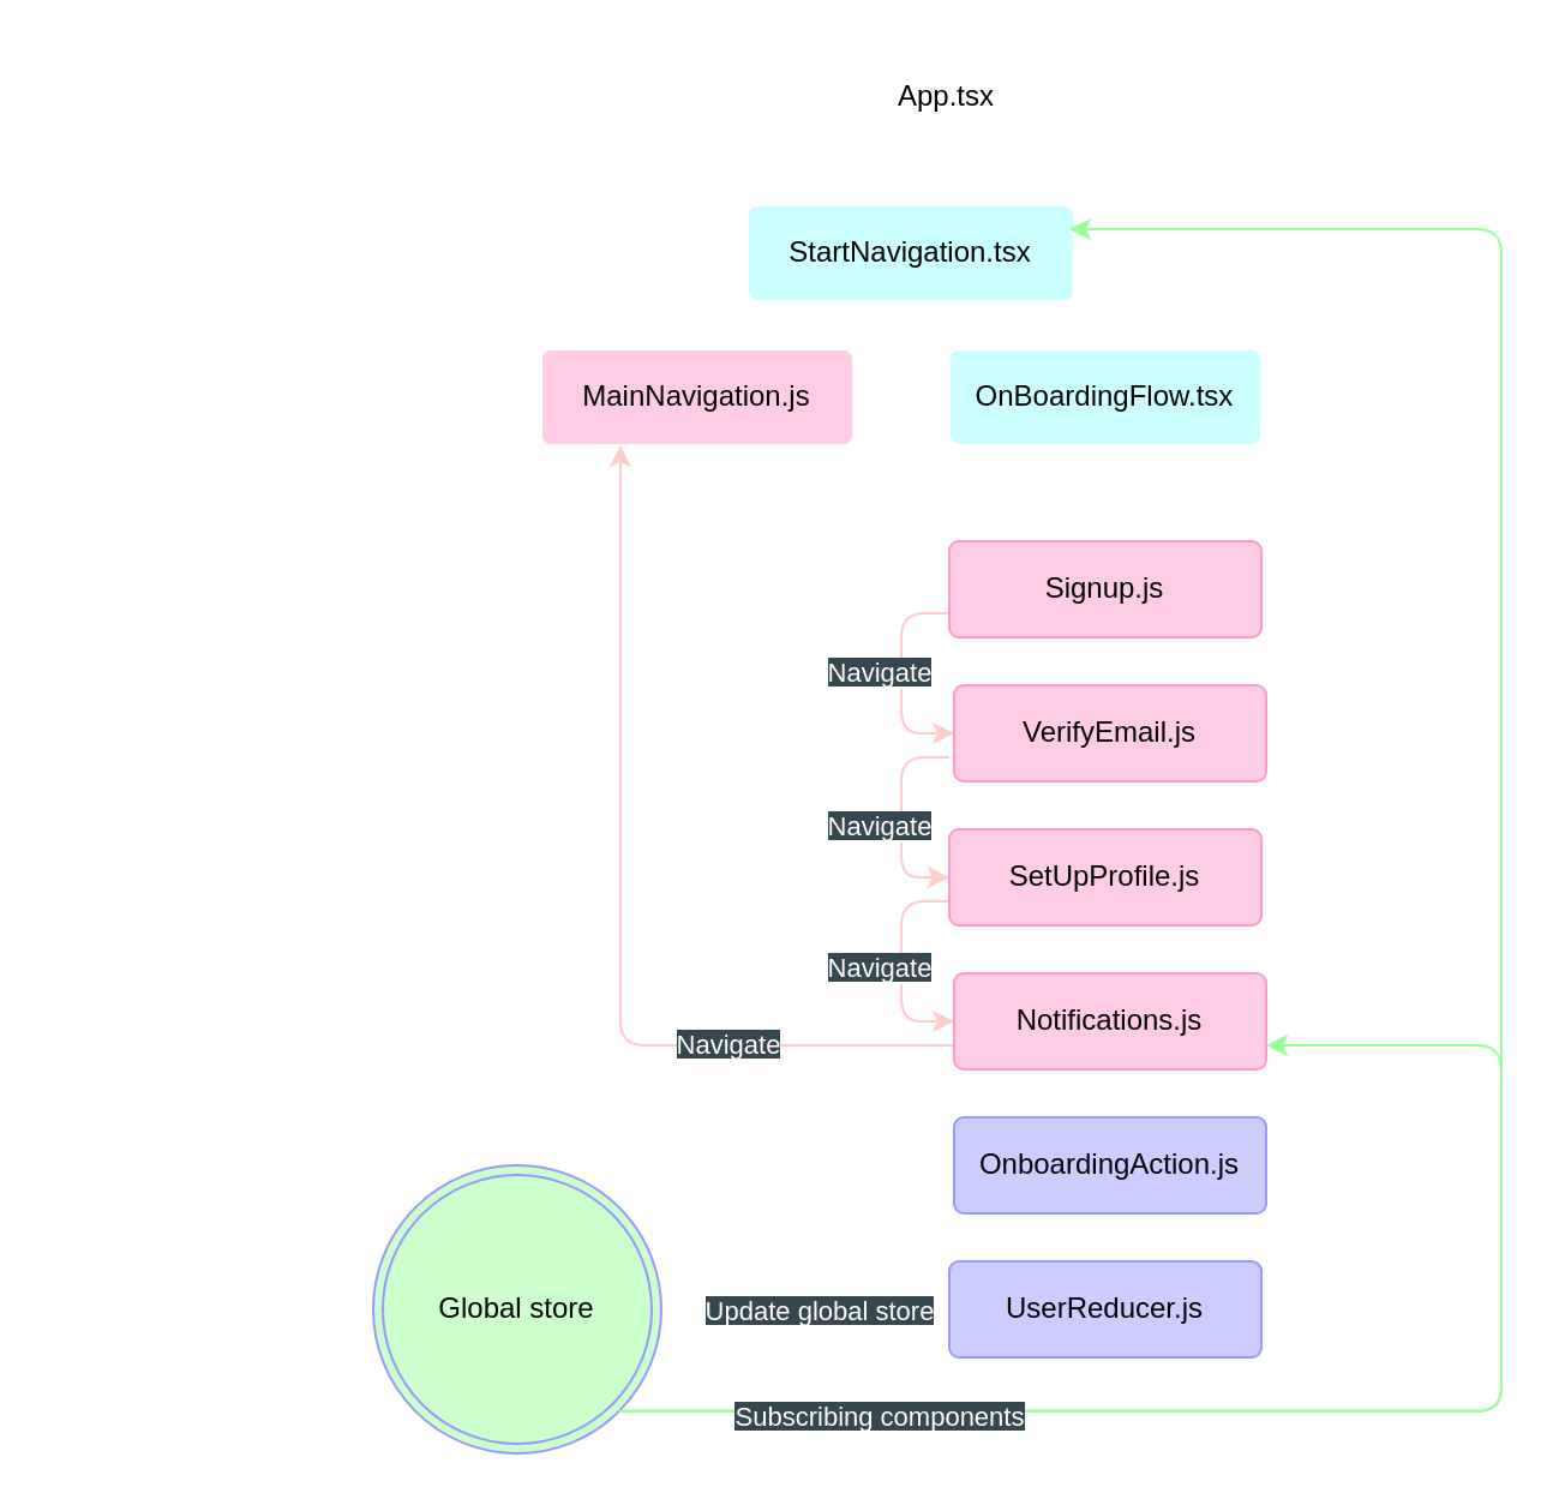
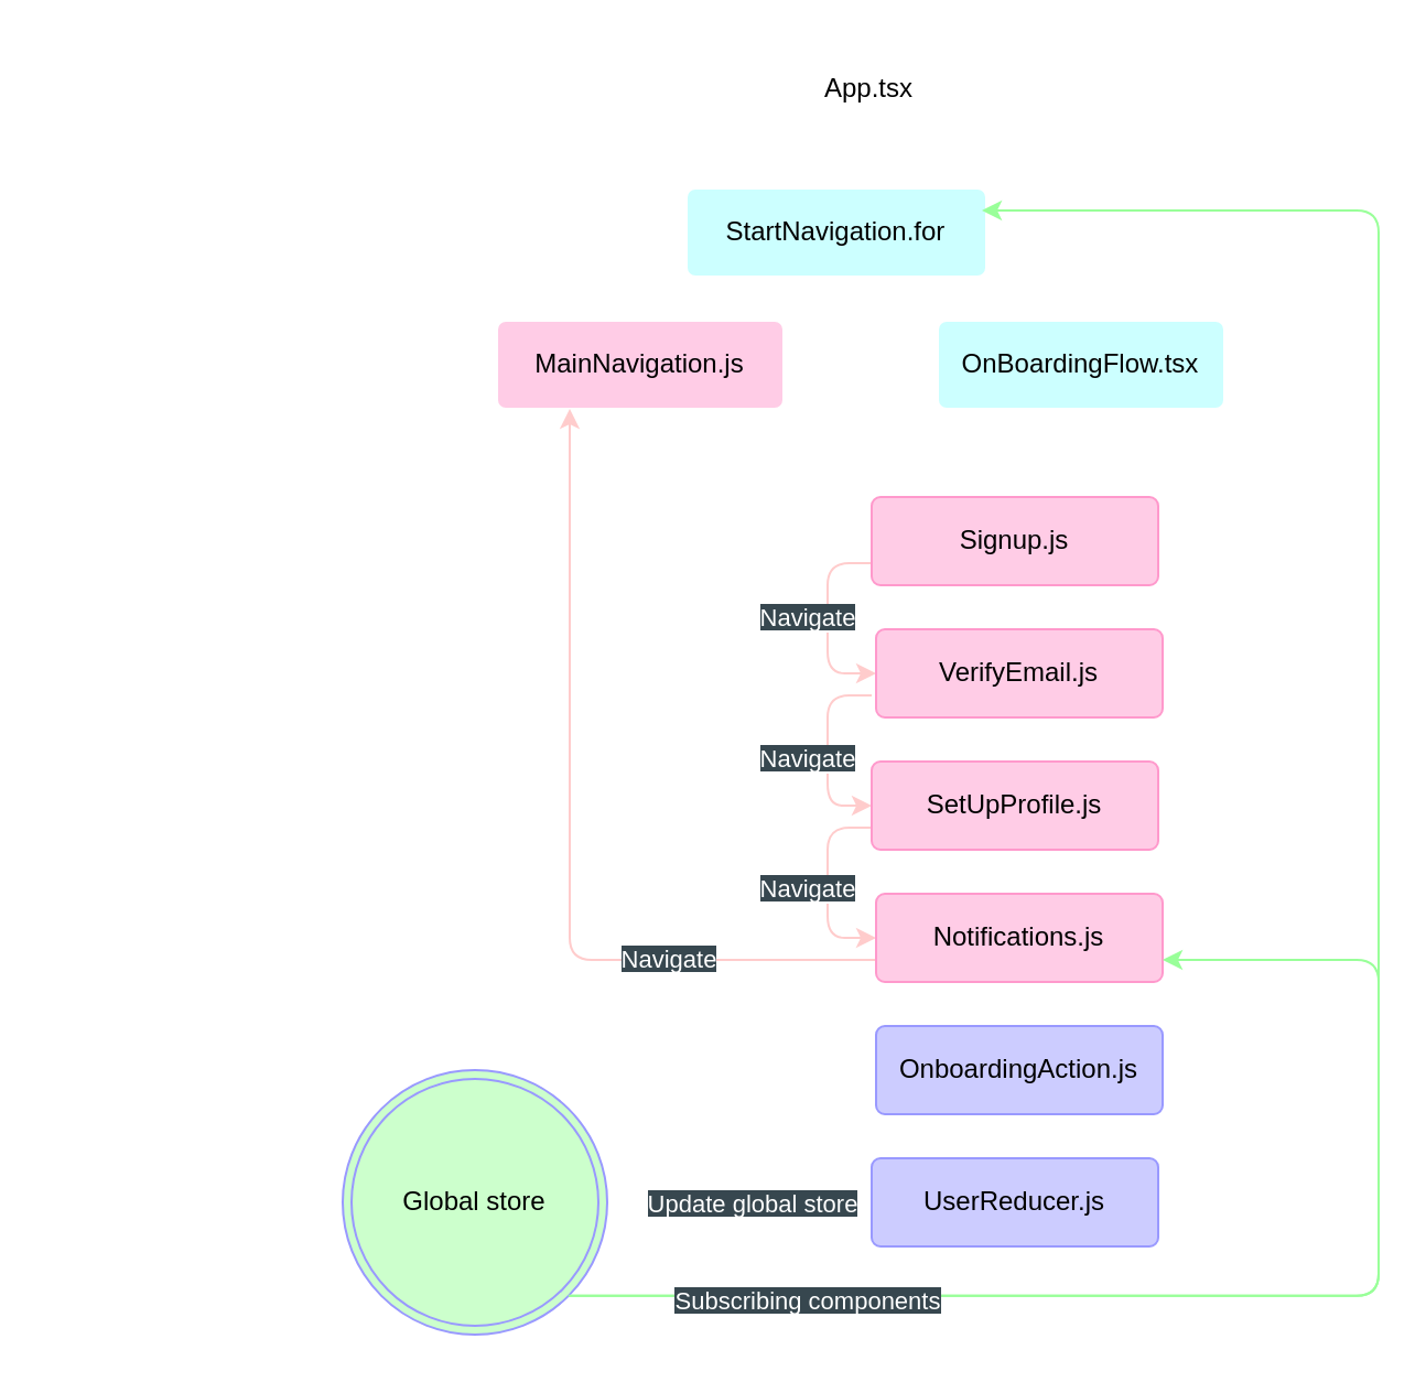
- <mxCell id="6" value="StartNavigation.tsx" style="rounded=1;arcSize=10;whiteSpace=wrap;html=1;align=center;strokeColor=#FFFFFF;fillColor=#CCFFFF;" parent="1" vertex="1"><mxGeometry x="311" y="85" width="136" height="40" as="geometry" /></mxCell>
+ <mxCell id="6" value="StartNavigation.for" style="rounded=1;arcSize=10;whiteSpace=wrap;html=1;align=center;strokeColor=#FFFFFF;fillColor=#CCFFFF;" parent="1" vertex="1"><mxGeometry x="311" y="85" width="136" height="40" as="geometry" /></mxCell>
- <mxCell id="12" value="OnBoardingFlow.tsx" style="rounded=1;arcSize=10;whiteSpace=wrap;html=1;align=center;strokeColor=#FFFFFF;fillColor=#CCFFFF;" parent="1" vertex="1"><mxGeometry x="395" y="145" width="130" height="40" as="geometry" /></mxCell>
+ <mxCell id="12" value="OnBoardingFlow.tsx" style="rounded=1;arcSize=10;whiteSpace=wrap;html=1;align=center;strokeColor=#FFFFFF;fillColor=#CCFFFF;" parent="1" vertex="1"><mxGeometry x="425" y="145" width="130" height="40" as="geometry" /></mxCell>
